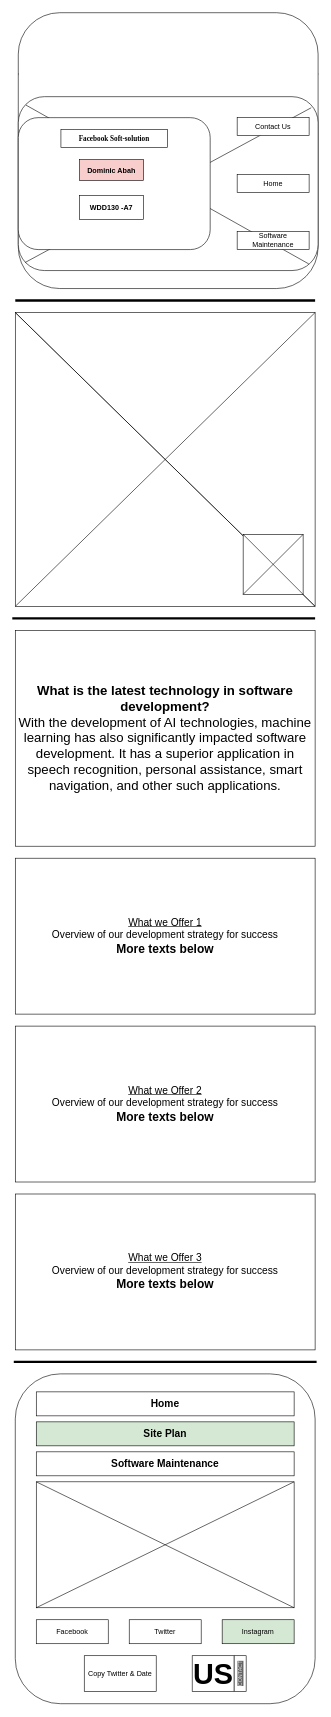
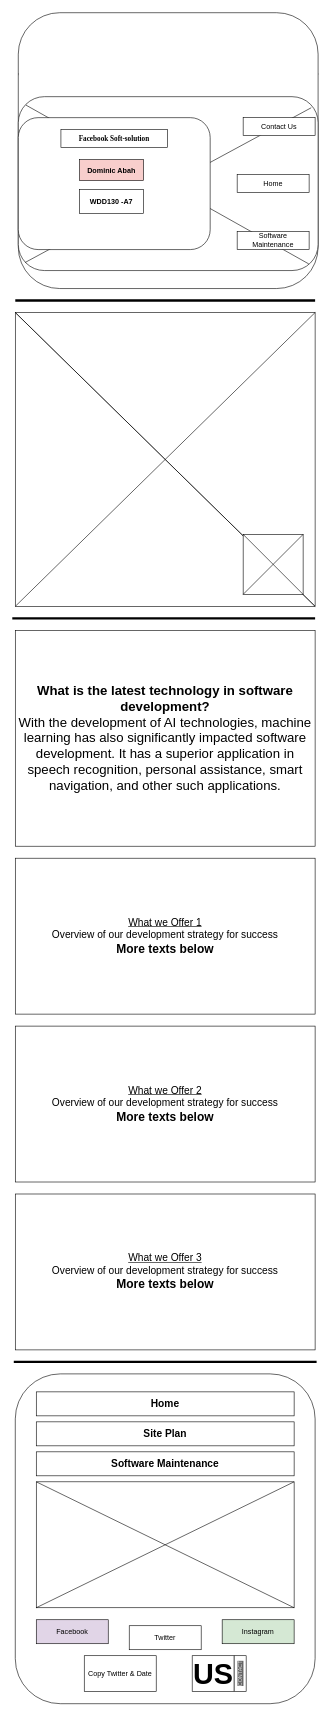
- <mxCell id="35" value="Contact Us" style="rounded=0;whiteSpace=wrap;html=1;" vertex="1" parent="1"><mxGeometry x="395" y="195" width="120" height="30" as="geometry" /></mxCell>
+ <mxCell id="35" value="Contact Us" style="rounded=0;whiteSpace=wrap;html=1;" vertex="1" parent="1"><mxGeometry x="405" y="195" width="120" height="30" as="geometry" /></mxCell>
- <mxCell id="33" value="&lt;b&gt;WDD130 -A7&lt;/b&gt;" style="rounded=0;whiteSpace=wrap;html=1;" vertex="1" parent="31"><mxGeometry x="31.111" y="110" width="106.667" height="40" as="geometry" /></mxCell>
+ <mxCell id="33" value="&lt;b&gt;WDD130 -A7&lt;/b&gt;" style="rounded=0;whiteSpace=wrap;html=1;" vertex="1" parent="31"><mxGeometry x="31.111" y="100" width="106.667" height="40" as="geometry" /></mxCell>
- <mxCell id="43" value="Site Plan" style="rounded=0;whiteSpace=wrap;html=1;fontStyle=1;fontSize=17;fillColor=#d5e8d4;" vertex="1" parent="40"><mxGeometry y="50" width="430" height="40" as="geometry" /></mxCell>
+ <mxCell id="43" value="Site Plan" style="rounded=0;whiteSpace=wrap;html=1;fontStyle=1;fontSize=17;" vertex="1" parent="40"><mxGeometry y="50" width="430" height="40" as="geometry" /></mxCell>
- <mxCell id="47" value="Facebook" style="rounded=0;whiteSpace=wrap;html=1;" vertex="1" parent="38"><mxGeometry x="35" y="410" width="120" height="40" as="geometry" /></mxCell>
+ <mxCell id="47" value="Facebook" style="rounded=0;whiteSpace=wrap;html=1;fillColor=#e1d5e7;" vertex="1" parent="38"><mxGeometry x="35" y="410" width="120" height="40" as="geometry" /></mxCell>
- <mxCell id="49" value="Twitter" style="rounded=0;whiteSpace=wrap;html=1;" vertex="1" parent="38"><mxGeometry x="190" y="410" width="120" height="40" as="geometry" /></mxCell>
+ <mxCell id="49" value="Twitter" style="rounded=0;whiteSpace=wrap;html=1;" vertex="1" parent="38"><mxGeometry x="190" y="420" width="120" height="40" as="geometry" /></mxCell>
